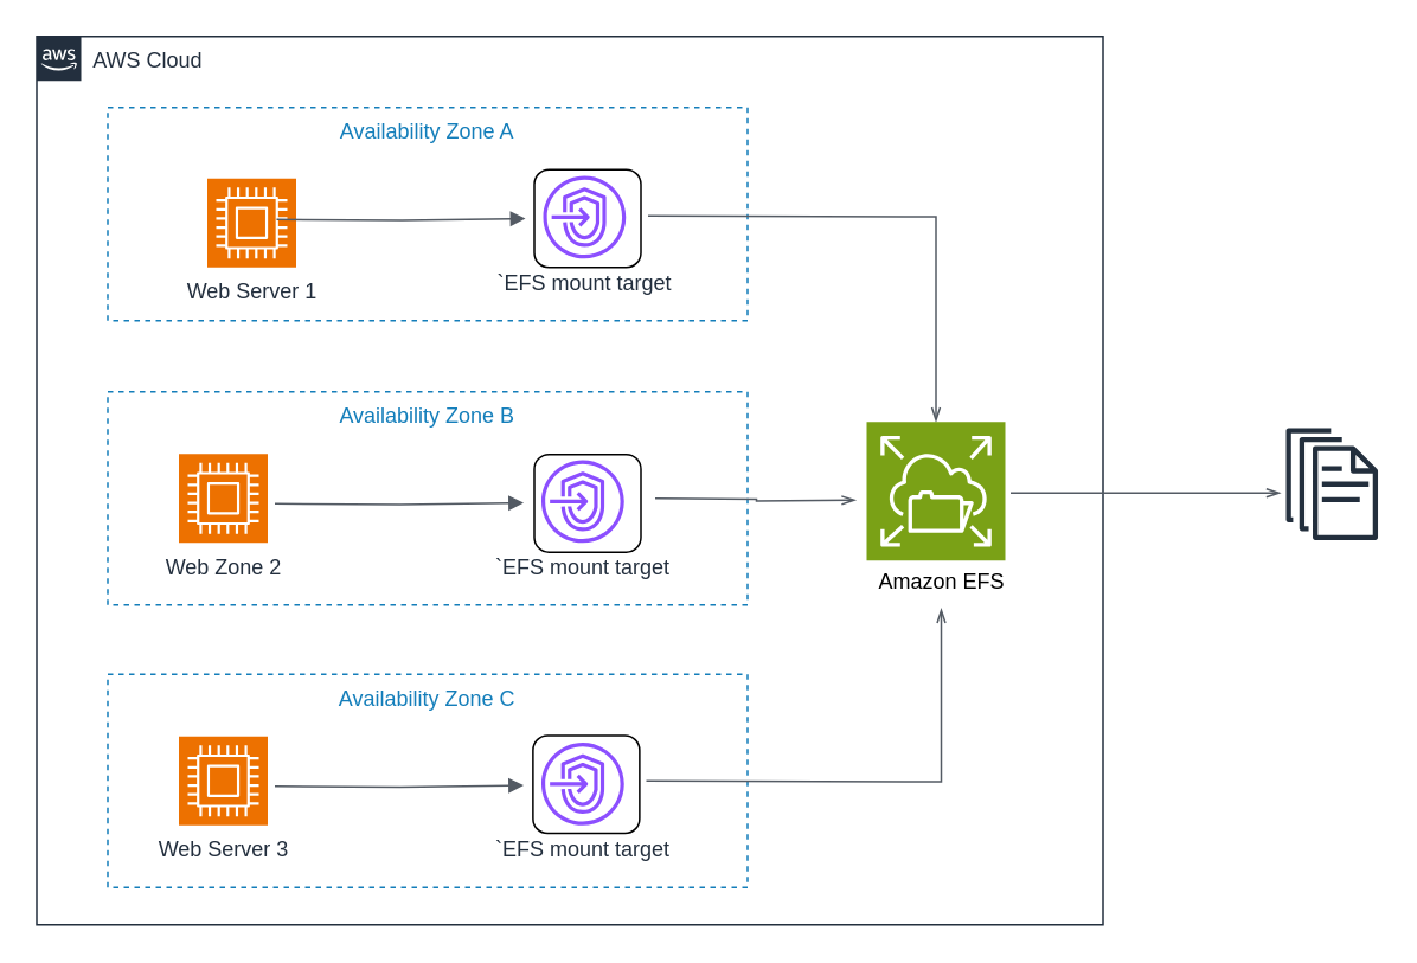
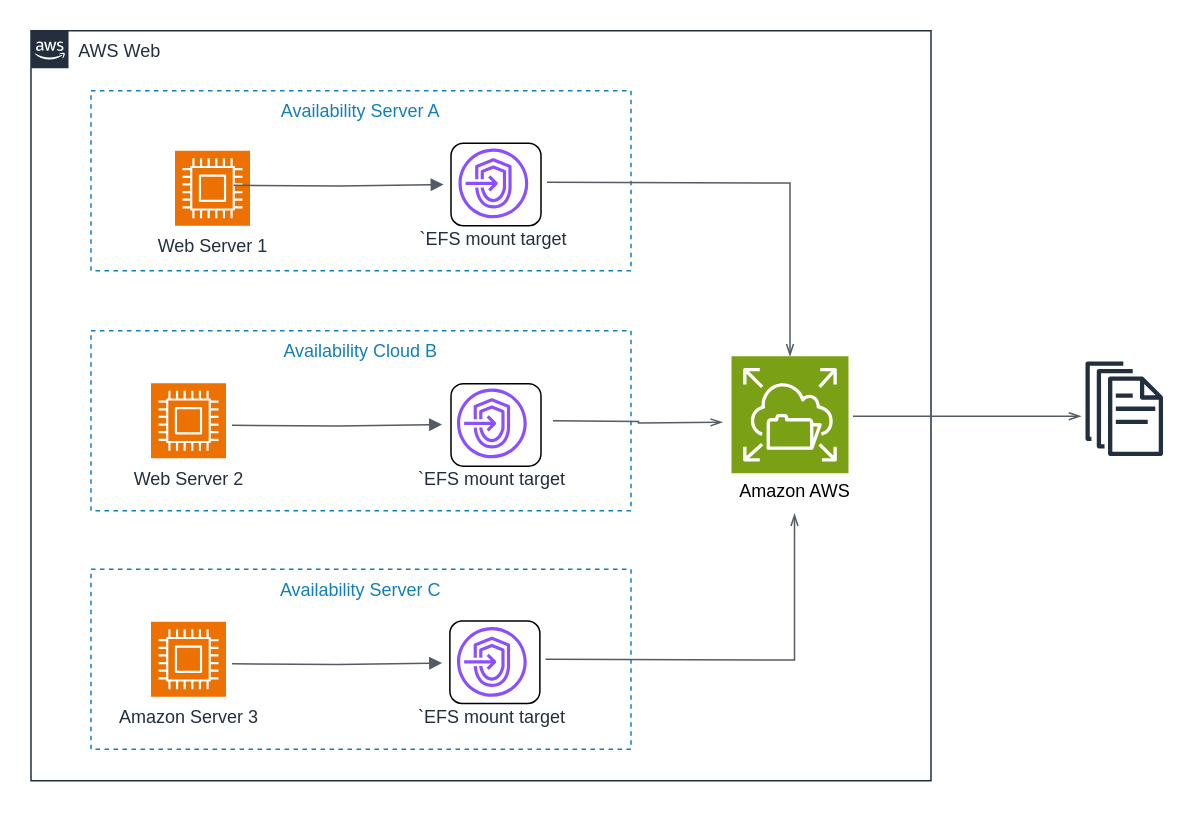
- <mxCell id="3" value="AWS Cloud" style="points=[[0,0],[0.25,0],[0.5,0],[0.75,0],[1,0],[1,0.25],[1,0.5],[1,0.75],[1,1],[0.75,1],[0.5,1],[0.25,1],[0,1],[0,0.75],[0,0.5],[0,0.25]];outlineConnect=0;gradientColor=none;html=1;whiteSpace=wrap;fontSize=12;fontStyle=0;container=1;pointerEvents=0;collapsible=0;recursiveResize=0;shape=mxgraph.aws4.group;grIcon=mxgraph.aws4.group_aws_cloud_alt;strokeColor=#232F3E;fillColor=none;verticalAlign=top;align=left;spacingLeft=30;fontColor=#232F3E;dashed=0;" vertex="1" parent="1"><mxGeometry x="20" y="20" width="600" height="500" as="geometry" /></mxCell>
+ <mxCell id="3" value="AWS Web" style="points=[[0,0],[0.25,0],[0.5,0],[0.75,0],[1,0],[1,0.25],[1,0.5],[1,0.75],[1,1],[0.75,1],[0.5,1],[0.25,1],[0,1],[0,0.75],[0,0.5],[0,0.25]];outlineConnect=0;gradientColor=none;html=1;whiteSpace=wrap;fontSize=12;fontStyle=0;container=1;pointerEvents=0;collapsible=0;recursiveResize=0;shape=mxgraph.aws4.group;grIcon=mxgraph.aws4.group_aws_cloud_alt;strokeColor=#232F3E;fillColor=none;verticalAlign=top;align=left;spacingLeft=30;fontColor=#232F3E;dashed=0;" vertex="1" parent="1"><mxGeometry x="20" y="20" width="600" height="500" as="geometry" /></mxCell>
- <mxCell id="4" value="Availability Zone A" style="fillColor=none;strokeColor=#147EBA;dashed=1;verticalAlign=top;fontStyle=0;fontColor=#147EBA;whiteSpace=wrap;html=1;" vertex="1" parent="3"><mxGeometry x="40" y="40" width="360" height="120" as="geometry" /></mxCell>
+ <mxCell id="4" value="Availability Server A" style="fillColor=none;strokeColor=#147EBA;dashed=1;verticalAlign=top;fontStyle=0;fontColor=#147EBA;whiteSpace=wrap;html=1;" vertex="1" parent="3"><mxGeometry x="40" y="40" width="360" height="120" as="geometry" /></mxCell>
- <mxCell id="10" value="Availability Zone B" style="fillColor=none;strokeColor=#147EBA;dashed=1;verticalAlign=top;fontStyle=0;fontColor=#147EBA;whiteSpace=wrap;html=1;" vertex="1" parent="1"><mxGeometry x="60" y="220" width="360" height="120" as="geometry" /></mxCell>
+ <mxCell id="10" value="Availability Cloud B" style="fillColor=none;strokeColor=#147EBA;dashed=1;verticalAlign=top;fontStyle=0;fontColor=#147EBA;whiteSpace=wrap;html=1;" vertex="1" parent="1"><mxGeometry x="60" y="220" width="360" height="120" as="geometry" /></mxCell>
- <mxCell id="14" value="Web Zone 2" style="sketch=0;points=[[0,0,0],[0.25,0,0],[0.5,0,0],[0.75,0,0],[1,0,0],[0,1,0],[0.25,1,0],[0.5,1,0],[0.75,1,0],[1,1,0],[0,0.25,0],[0,0.5,0],[0,0.75,0],[1,0.25,0],[1,0.5,0],[1,0.75,0]];outlineConnect=0;fontColor=#232F3E;fillColor=#ED7100;strokeColor=#ffffff;dashed=0;verticalLabelPosition=bottom;verticalAlign=top;align=center;html=1;fontSize=12;fontStyle=0;aspect=fixed;shape=mxgraph.aws4.resourceIcon;resIcon=mxgraph.aws4.compute;" vertex="1" parent="1"><mxGeometry x="100" y="255" width="50" height="50" as="geometry" /></mxCell>
+ <mxCell id="14" value="Web Server 2" style="sketch=0;points=[[0,0,0],[0.25,0,0],[0.5,0,0],[0.75,0,0],[1,0,0],[0,1,0],[0.25,1,0],[0.5,1,0],[0.75,1,0],[1,1,0],[0,0.25,0],[0,0.5,0],[0,0.75,0],[1,0.25,0],[1,0.5,0],[1,0.75,0]];outlineConnect=0;fontColor=#232F3E;fillColor=#ED7100;strokeColor=#ffffff;dashed=0;verticalLabelPosition=bottom;verticalAlign=top;align=center;html=1;fontSize=12;fontStyle=0;aspect=fixed;shape=mxgraph.aws4.resourceIcon;resIcon=mxgraph.aws4.compute;" vertex="1" parent="1"><mxGeometry x="100" y="255" width="50" height="50" as="geometry" /></mxCell>
- <mxCell id="13" value="Amazon EFS" style="text;html=1;align=center;verticalAlign=middle;resizable=0;points=[];autosize=1;strokeColor=none;fillColor=none;" vertex="1" parent="1"><mxGeometry x="484" y="312" width="90" height="30" as="geometry" /></mxCell>
+ <mxCell id="13" value="Amazon AWS" style="text;html=1;align=center;verticalAlign=middle;resizable=0;points=[];autosize=1;strokeColor=none;fillColor=none;" vertex="1" parent="1"><mxGeometry x="484" y="312" width="90" height="30" as="geometry" /></mxCell>
- <mxCell id="11" value="Availability Zone C" style="fillColor=none;strokeColor=#147EBA;dashed=1;verticalAlign=top;fontStyle=0;fontColor=#147EBA;whiteSpace=wrap;html=1;" vertex="1" parent="1"><mxGeometry x="60" y="379" width="360" height="120" as="geometry" /></mxCell>
+ <mxCell id="11" value="Availability Server C" style="fillColor=none;strokeColor=#147EBA;dashed=1;verticalAlign=top;fontStyle=0;fontColor=#147EBA;whiteSpace=wrap;html=1;" vertex="1" parent="1"><mxGeometry x="60" y="379" width="360" height="120" as="geometry" /></mxCell>
- <mxCell id="17" value="Web Server 3" style="sketch=0;points=[[0,0,0],[0.25,0,0],[0.5,0,0],[0.75,0,0],[1,0,0],[0,1,0],[0.25,1,0],[0.5,1,0],[0.75,1,0],[1,1,0],[0,0.25,0],[0,0.5,0],[0,0.75,0],[1,0.25,0],[1,0.5,0],[1,0.75,0]];outlineConnect=0;fontColor=#232F3E;fillColor=#ED7100;strokeColor=#ffffff;dashed=0;verticalLabelPosition=bottom;verticalAlign=top;align=center;html=1;fontSize=12;fontStyle=0;aspect=fixed;shape=mxgraph.aws4.resourceIcon;resIcon=mxgraph.aws4.compute;" vertex="1" parent="1"><mxGeometry x="100" y="414" width="50" height="50" as="geometry" /></mxCell>
+ <mxCell id="17" value="Amazon Server 3" style="sketch=0;points=[[0,0,0],[0.25,0,0],[0.5,0,0],[0.75,0,0],[1,0,0],[0,1,0],[0.25,1,0],[0.5,1,0],[0.75,1,0],[1,1,0],[0,0.25,0],[0,0.5,0],[0,0.75,0],[1,0.25,0],[1,0.5,0],[1,0.75,0]];outlineConnect=0;fontColor=#232F3E;fillColor=#ED7100;strokeColor=#ffffff;dashed=0;verticalLabelPosition=bottom;verticalAlign=top;align=center;html=1;fontSize=12;fontStyle=0;aspect=fixed;shape=mxgraph.aws4.resourceIcon;resIcon=mxgraph.aws4.compute;" vertex="1" parent="1"><mxGeometry x="100" y="414" width="50" height="50" as="geometry" /></mxCell>
